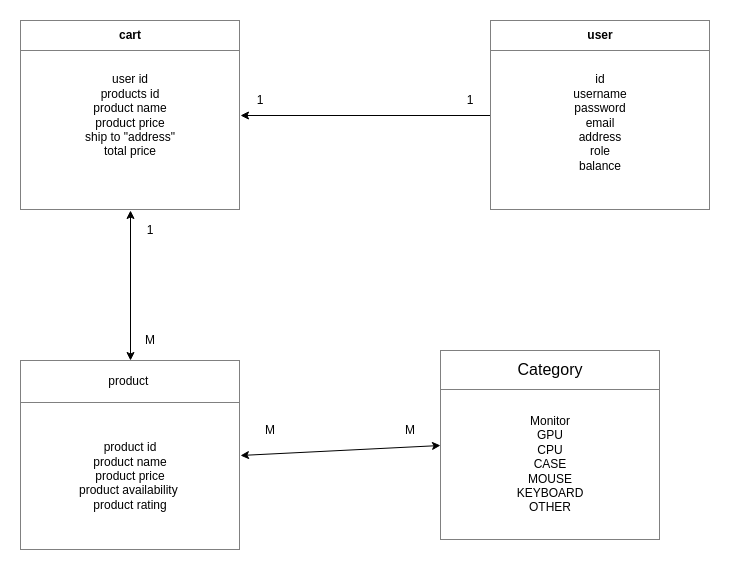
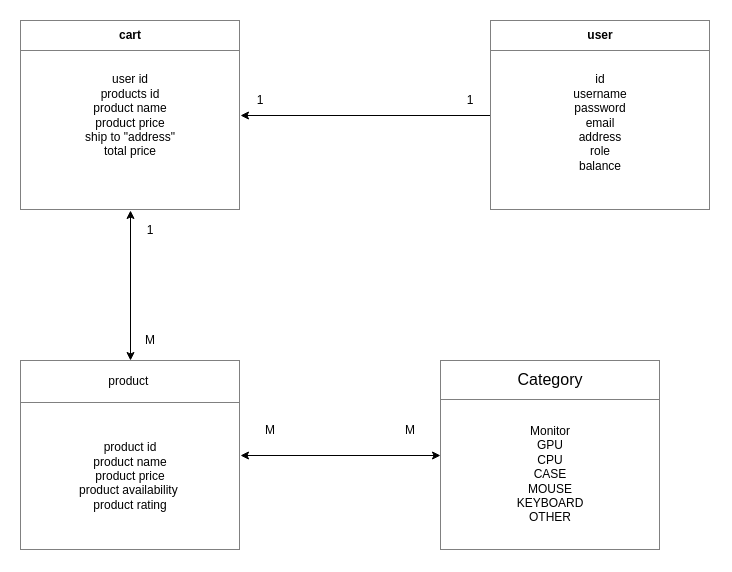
- <mxCell id="5" value="&lt;table border=&quot;1&quot; width=&quot;100%&quot; cellpadding=&quot;4&quot; style=&quot;width: 100% ; height: 100% ; border-collapse: collapse&quot; align=&quot;center&quot;&gt;&lt;tbody&gt;&lt;tr&gt;&lt;th align=&quot;center&quot; style=&quot;text-align: center&quot;&gt;&lt;span style=&quot;font-size: 16px ; font-weight: 400 ; white-space: normal&quot;&gt;Category&lt;/span&gt;&lt;/th&gt;&lt;/tr&gt;&lt;tr&gt;&lt;td align=&quot;center&quot;&gt;Monitor&lt;br&gt;GPU&lt;br&gt;CPU&lt;br&gt;CASE&lt;br&gt;MOUSE&lt;br&gt;KEYBOARD&lt;br&gt;OTHER&lt;/td&gt;&lt;/tr&gt;&lt;/tbody&gt;&lt;/table&gt;" style="text;html=1;strokeColor=none;fillColor=none;overflow=fill;" parent="1" vertex="1"><mxGeometry x="440" y="350" width="220" height="190" as="geometry" /></mxCell>
+ <mxCell id="5" value="&lt;table border=&quot;1&quot; width=&quot;100%&quot; cellpadding=&quot;4&quot; style=&quot;width: 100% ; height: 100% ; border-collapse: collapse&quot; align=&quot;center&quot;&gt;&lt;tbody&gt;&lt;tr&gt;&lt;th align=&quot;center&quot; style=&quot;text-align: center&quot;&gt;&lt;span style=&quot;font-size: 16px ; font-weight: 400 ; white-space: normal&quot;&gt;Category&lt;/span&gt;&lt;/th&gt;&lt;/tr&gt;&lt;tr&gt;&lt;td align=&quot;center&quot;&gt;Monitor&lt;br&gt;GPU&lt;br&gt;CPU&lt;br&gt;CASE&lt;br&gt;MOUSE&lt;br&gt;KEYBOARD&lt;br&gt;OTHER&lt;/td&gt;&lt;/tr&gt;&lt;/tbody&gt;&lt;/table&gt;" style="text;html=1;strokeColor=none;fillColor=none;overflow=fill;" parent="1" vertex="1"><mxGeometry x="440" y="360" width="220" height="190" as="geometry" /></mxCell>
